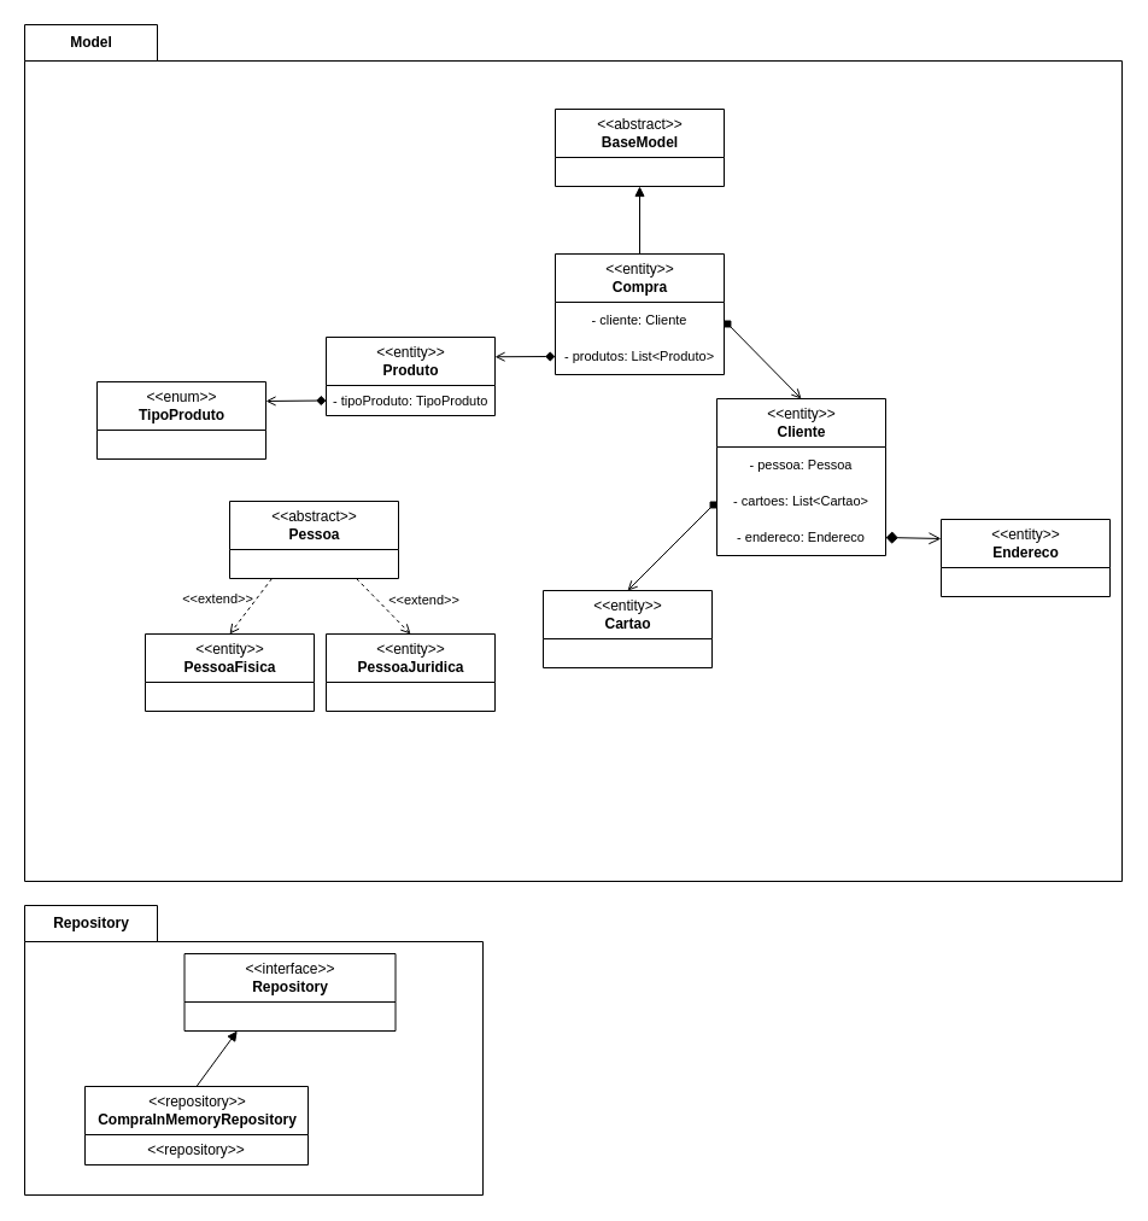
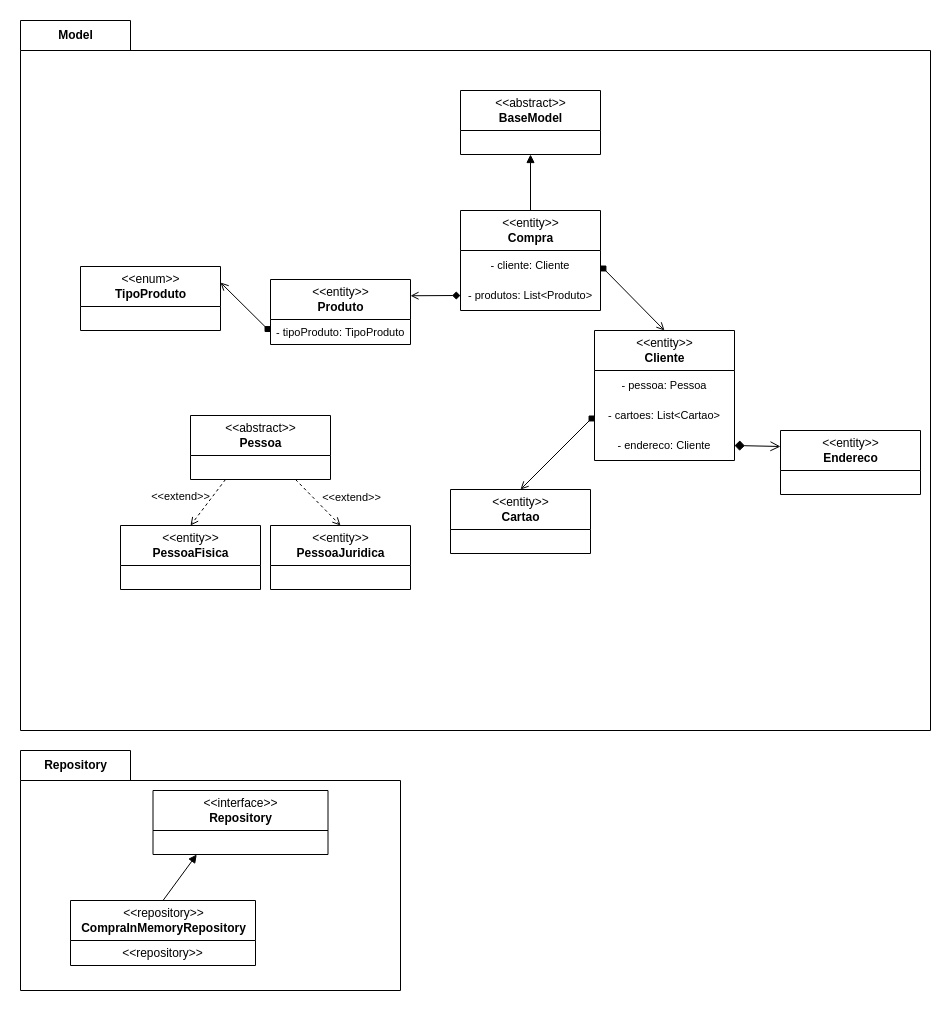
- <mxCell id="26" value="&lt;span style=&quot;font-weight: normal&quot;&gt;&amp;lt;&amp;lt;enum&amp;gt;&amp;gt;&lt;/span&gt;&lt;br&gt;TipoProduto" style="swimlane;fontStyle=1;align=center;verticalAlign=middle;childLayout=stackLayout;horizontal=1;startSize=40;horizontalStack=0;resizeParent=1;resizeParentMax=0;resizeLast=0;collapsible=0;marginBottom=0;html=1;" vertex="1" parent="8"><mxGeometry x="60" y="296" width="140" height="64" as="geometry" /></mxCell>
+ <mxCell id="26" value="&lt;span style=&quot;font-weight: normal&quot;&gt;&amp;lt;&amp;lt;enum&amp;gt;&amp;gt;&lt;/span&gt;&lt;br&gt;TipoProduto" style="swimlane;fontStyle=1;align=center;verticalAlign=middle;childLayout=stackLayout;horizontal=1;startSize=40;horizontalStack=0;resizeParent=1;resizeParentMax=0;resizeLast=0;collapsible=0;marginBottom=0;html=1;" vertex="1" parent="8"><mxGeometry x="60" y="246" width="140" height="64" as="geometry" /></mxCell>
- <mxCell id="19" value="- endereco: Endereco" style="text;html=1;strokeColor=none;fillColor=none;align=center;verticalAlign=middle;whiteSpace=wrap;rounded=0;fontSize=11;" vertex="1" parent="16"><mxGeometry y="100" width="140" height="30" as="geometry" /></mxCell>
+ <mxCell id="19" value="- endereco: Cliente" style="text;html=1;strokeColor=none;fillColor=none;align=center;verticalAlign=middle;whiteSpace=wrap;rounded=0;fontSize=11;" vertex="1" parent="16"><mxGeometry y="100" width="140" height="30" as="geometry" /></mxCell>
